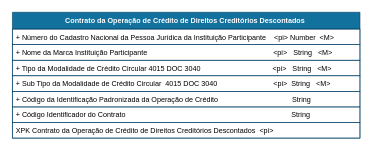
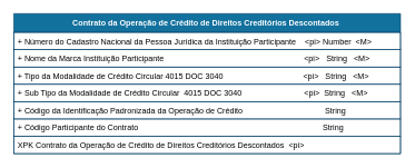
- <mxCell id="8" value="+ Código Identificador do Contrato                                                                                   String  " style="text;fillColor=none;align=left;verticalAlign=top;spacingLeft=4;spacingRight=4;overflow=hidden;rotatable=0;points=[[0,0.5],[1,0.5]];portConstraint=eastwest;strokeColor=#003F66;" parent="2" vertex="1"><mxGeometry y="158" width="580" height="26" as="geometry" /></mxCell>
+ <mxCell id="8" value="+ Código Participante do Contrato                                                                                   String  " style="text;fillColor=none;align=left;verticalAlign=top;spacingLeft=4;spacingRight=4;overflow=hidden;rotatable=0;points=[[0,0.5],[1,0.5]];portConstraint=eastwest;strokeColor=#003F66;" parent="2" vertex="1"><mxGeometry y="158" width="580" height="26" as="geometry" /></mxCell>
